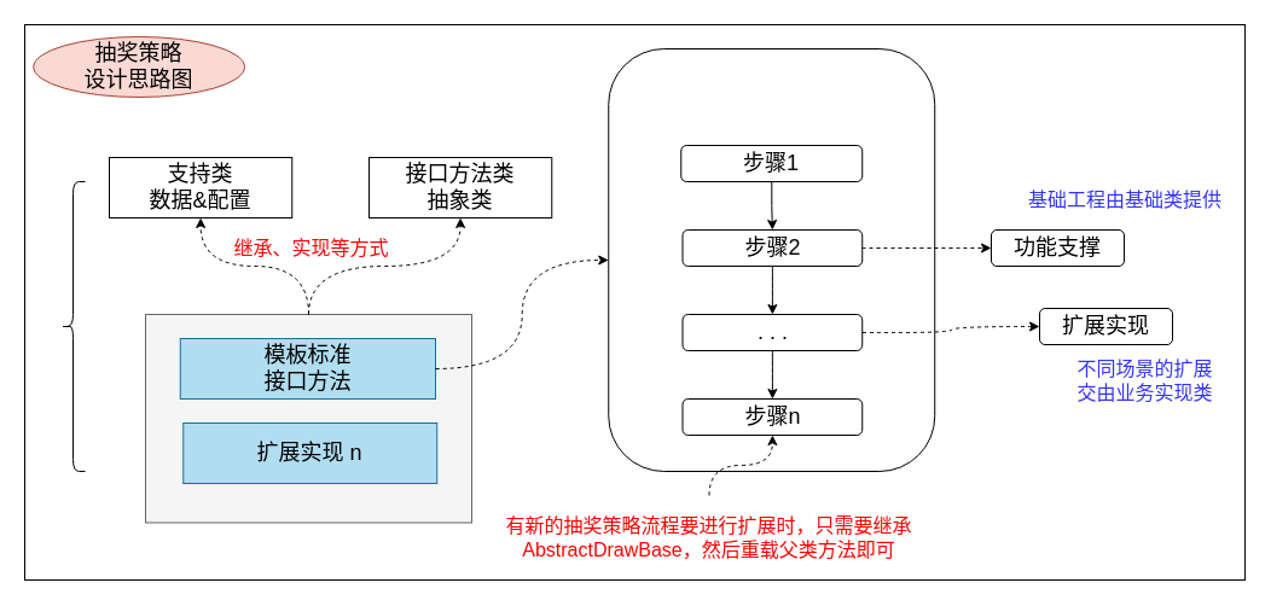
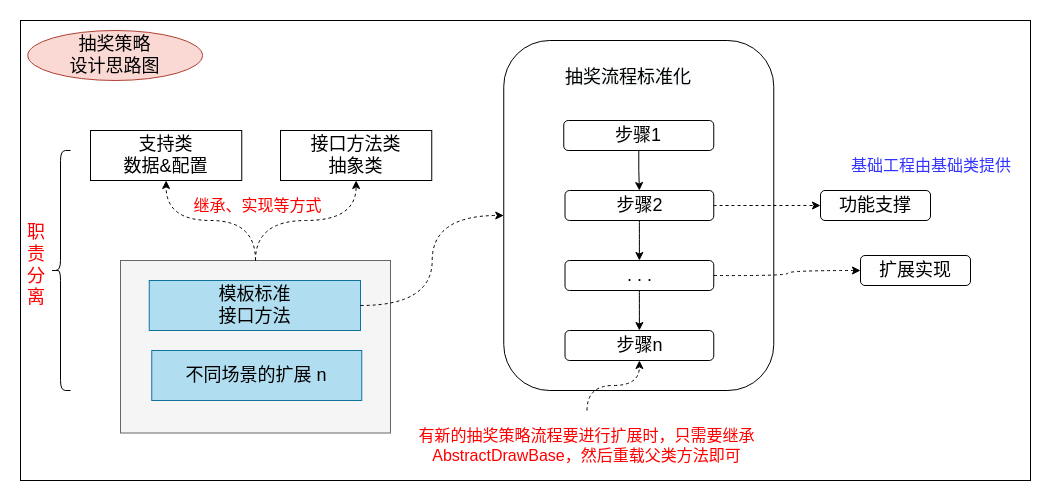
+ <mxCell id="16" value="&lt;span style=&quot;color: rgb(0 , 0 , 0) ; font-family: &amp;#34;helvetica&amp;#34; ; font-style: normal ; font-weight: 400 ; letter-spacing: normal ; text-align: center ; text-indent: 0px ; text-transform: none ; word-spacing: 0px ; background-color: rgb(248 , 249 , 250) ; display: inline ; float: none&quot;&gt;&lt;font style=&quot;font-size: 18px&quot;&gt;抽奖流程标准化&lt;/font&gt;&lt;/span&gt;" style="text;whiteSpace=wrap;html=1;" parent="1" vertex="1"><mxGeometry x="563.25" y="60" width="149.75" height="30" as="geometry" /></mxCell>
- <mxCell id="10" value="&lt;font style=&quot;font-size: 18px&quot;&gt;接口方法类&lt;br&gt;抽象类&lt;/font&gt;" style="rounded=0;whiteSpace=wrap;html=1;" parent="1" vertex="1"><mxGeometry x="305" y="130" width="151.25" height="50" as="geometry" /></mxCell>
+ <mxCell id="10" value="&lt;font style=&quot;font-size: 18px&quot;&gt;接口方法类&lt;br&gt;抽象类&lt;/font&gt;" style="rounded=0;whiteSpace=wrap;html=1;" parent="1" vertex="1"><mxGeometry x="280" y="130" width="151.25" height="50" as="geometry" /></mxCell>
+ <mxCell id="15" value="&lt;font style=&quot;font-size: 18px&quot; color=&quot;#ff0000&quot;&gt;职责分离&lt;/font&gt;" style="text;html=1;strokeColor=none;fillColor=none;align=center;verticalAlign=middle;whiteSpace=wrap;rounded=0;" parent="1" vertex="1"><mxGeometry x="25.63" y="200" width="20" height="130" as="geometry" /></mxCell>
- <mxCell id="30" value="&lt;font color=&quot;#3333ff&quot; style=&quot;font-size: 16px&quot;&gt;不同场景的扩展&lt;br&gt;交由业务实现类&lt;/font&gt;" style="text;html=1;strokeColor=none;fillColor=none;align=center;verticalAlign=middle;whiteSpace=wrap;rounded=0;" parent="1" vertex="1"><mxGeometry x="880" y="300" width="135" height="30" as="geometry" /></mxCell>
- <mxCell id="7" value="&lt;font style=&quot;font-size: 18px&quot;&gt;扩展实现 n&lt;/font&gt;" style="rounded=0;whiteSpace=wrap;html=1;fillColor=#b1ddf0;strokeColor=#10739e;" parent="1" vertex="1"><mxGeometry x="151.25" y="350" width="210" height="50" as="geometry" /></mxCell>
+ <mxCell id="7" value="&lt;font style=&quot;font-size: 18px&quot;&gt;不同场景的扩展 n&lt;/font&gt;" style="rounded=0;whiteSpace=wrap;html=1;fillColor=#b1ddf0;strokeColor=#10739e;" parent="1" vertex="1"><mxGeometry x="151.25" y="350" width="210" height="50" as="geometry" /></mxCell>
